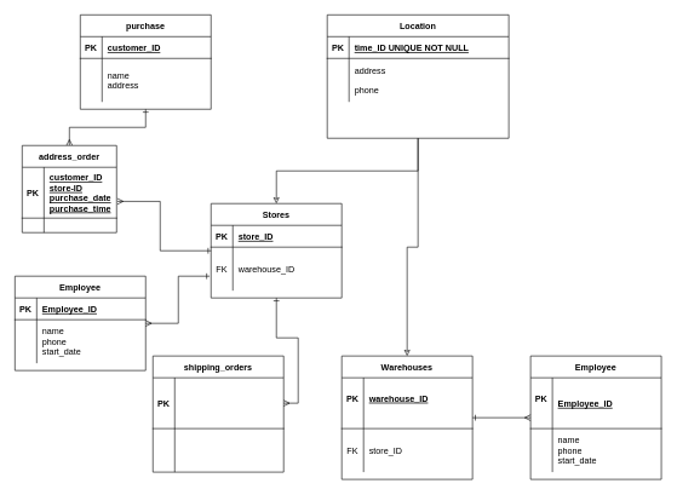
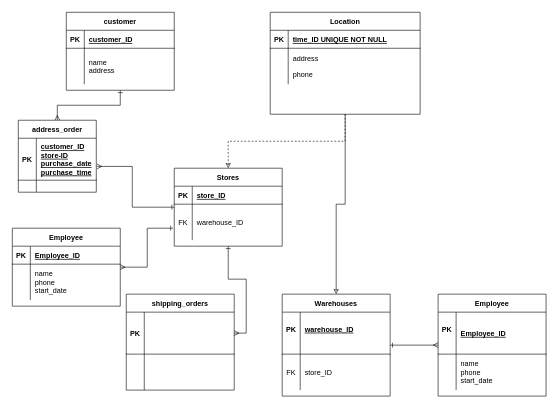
- <mxCell id="50" value="purchase" style="shape=table;startSize=30;container=1;collapsible=1;childLayout=tableLayout;fixedRows=1;rowLines=0;fontStyle=1;align=center;resizeLast=1;" vertex="1" parent="1"><mxGeometry x="110" y="20" width="180" height="130" as="geometry" /></mxCell>
+ <mxCell id="50" value="customer" style="shape=table;startSize=30;container=1;collapsible=1;childLayout=tableLayout;fixedRows=1;rowLines=0;fontStyle=1;align=center;resizeLast=1;" vertex="1" parent="1"><mxGeometry x="110" y="20" width="180" height="130" as="geometry" /></mxCell>
- <mxCell id="2" value="" style="edgeStyle=orthogonalEdgeStyle;rounded=0;orthogonalLoop=1;jettySize=auto;html=1;endArrow=classic;endFill=0;" edge="1" parent="1" source="4" target="13"><mxGeometry relative="1" as="geometry" /></mxCell>
+ <mxCell id="2" value="" style="edgeStyle=orthogonalEdgeStyle;rounded=0;orthogonalLoop=1;jettySize=auto;html=1;endArrow=classic;endFill=0;dashed=1;" edge="1" parent="1" source="4" target="13"><mxGeometry relative="1" as="geometry" /></mxCell>
